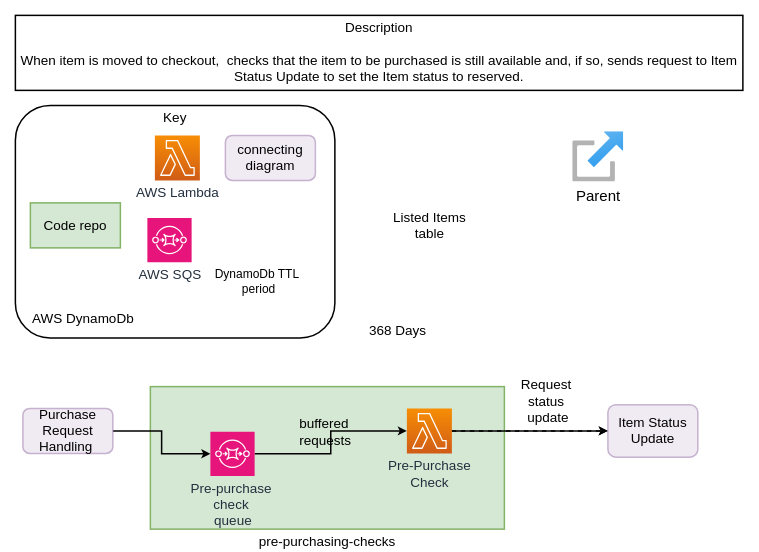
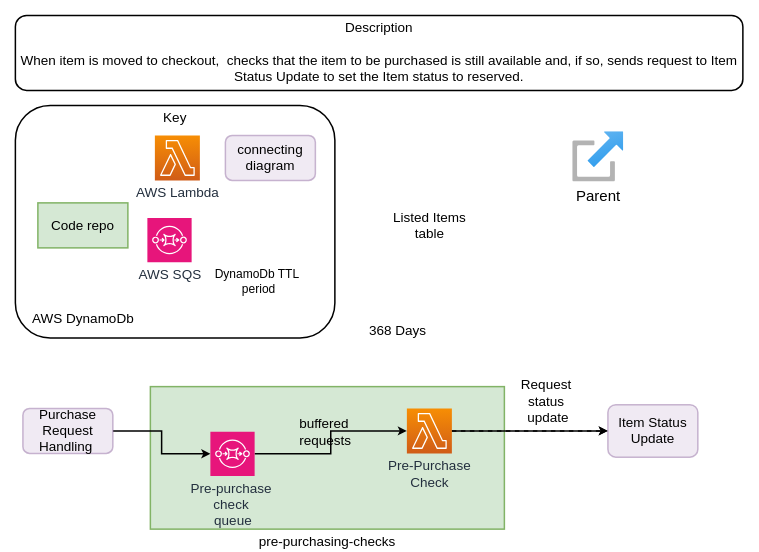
- <mxCell id="21" value="Description&lt;div&gt;&lt;br&gt;&lt;div&gt;When item is moved to checkout,&amp;nbsp; checks that the item to be purchased is still available and, if so, sends request to Item Status Update to set the Item status to reserved.&lt;/div&gt;&lt;/div&gt;" style="whiteSpace=wrap;html=1;labelPosition=center;verticalLabelPosition=middle;align=center;verticalAlign=top;fontSize=18;labelBackgroundColor=none;strokeWidth=2;rounded=0;" vertex="1" parent="1"><mxGeometry x="20" y="20" width="970" height="100" as="geometry" /></mxCell>
+ <mxCell id="21" value="Description&lt;div&gt;&lt;br&gt;&lt;div&gt;When item is moved to checkout,&amp;nbsp; checks that the item to be purchased is still available and, if so, sends request to Item Status Update to set the Item status to reserved.&lt;/div&gt;&lt;/div&gt;" style="rounded=1;whiteSpace=wrap;html=1;labelPosition=center;verticalLabelPosition=middle;align=center;verticalAlign=top;fontSize=18;labelBackgroundColor=none;strokeWidth=2;" vertex="1" parent="1"><mxGeometry x="20" y="20" width="970" height="100" as="geometry" /></mxCell>
- <mxCell id="6" value="Code repo" style="rounded=0;whiteSpace=wrap;html=1;fillColor=#d5e8d4;strokeColor=#82b366;fontSize=18;labelBackgroundColor=none;strokeWidth=2;" vertex="1" parent="1"><mxGeometry x="40" y="270" width="120" height="60" as="geometry" /></mxCell>
+ <mxCell id="6" value="Code repo" style="rounded=0;whiteSpace=wrap;html=1;fillColor=#d5e8d4;strokeColor=#82b366;fontSize=18;labelBackgroundColor=none;strokeWidth=2;" vertex="1" parent="1"><mxGeometry x="50" y="270" width="120" height="60" as="geometry" /></mxCell>
